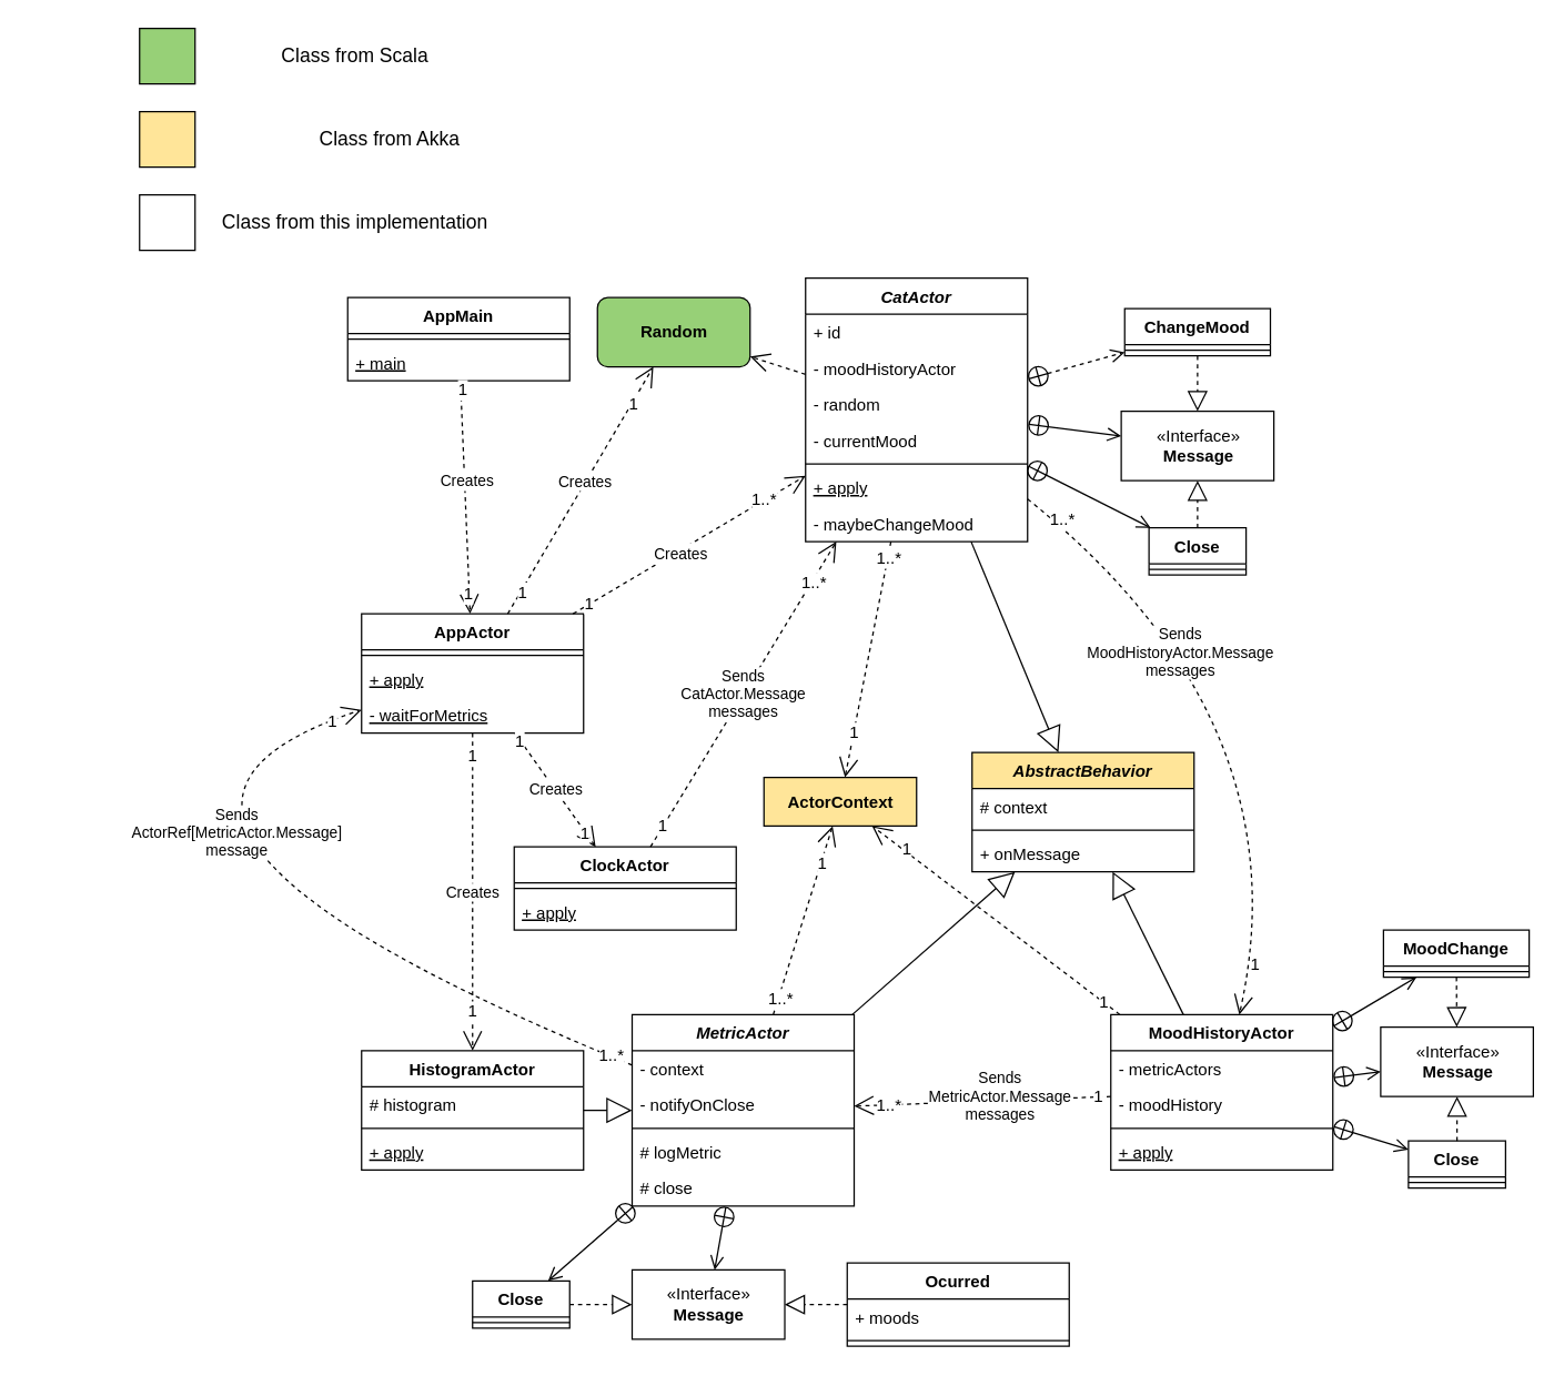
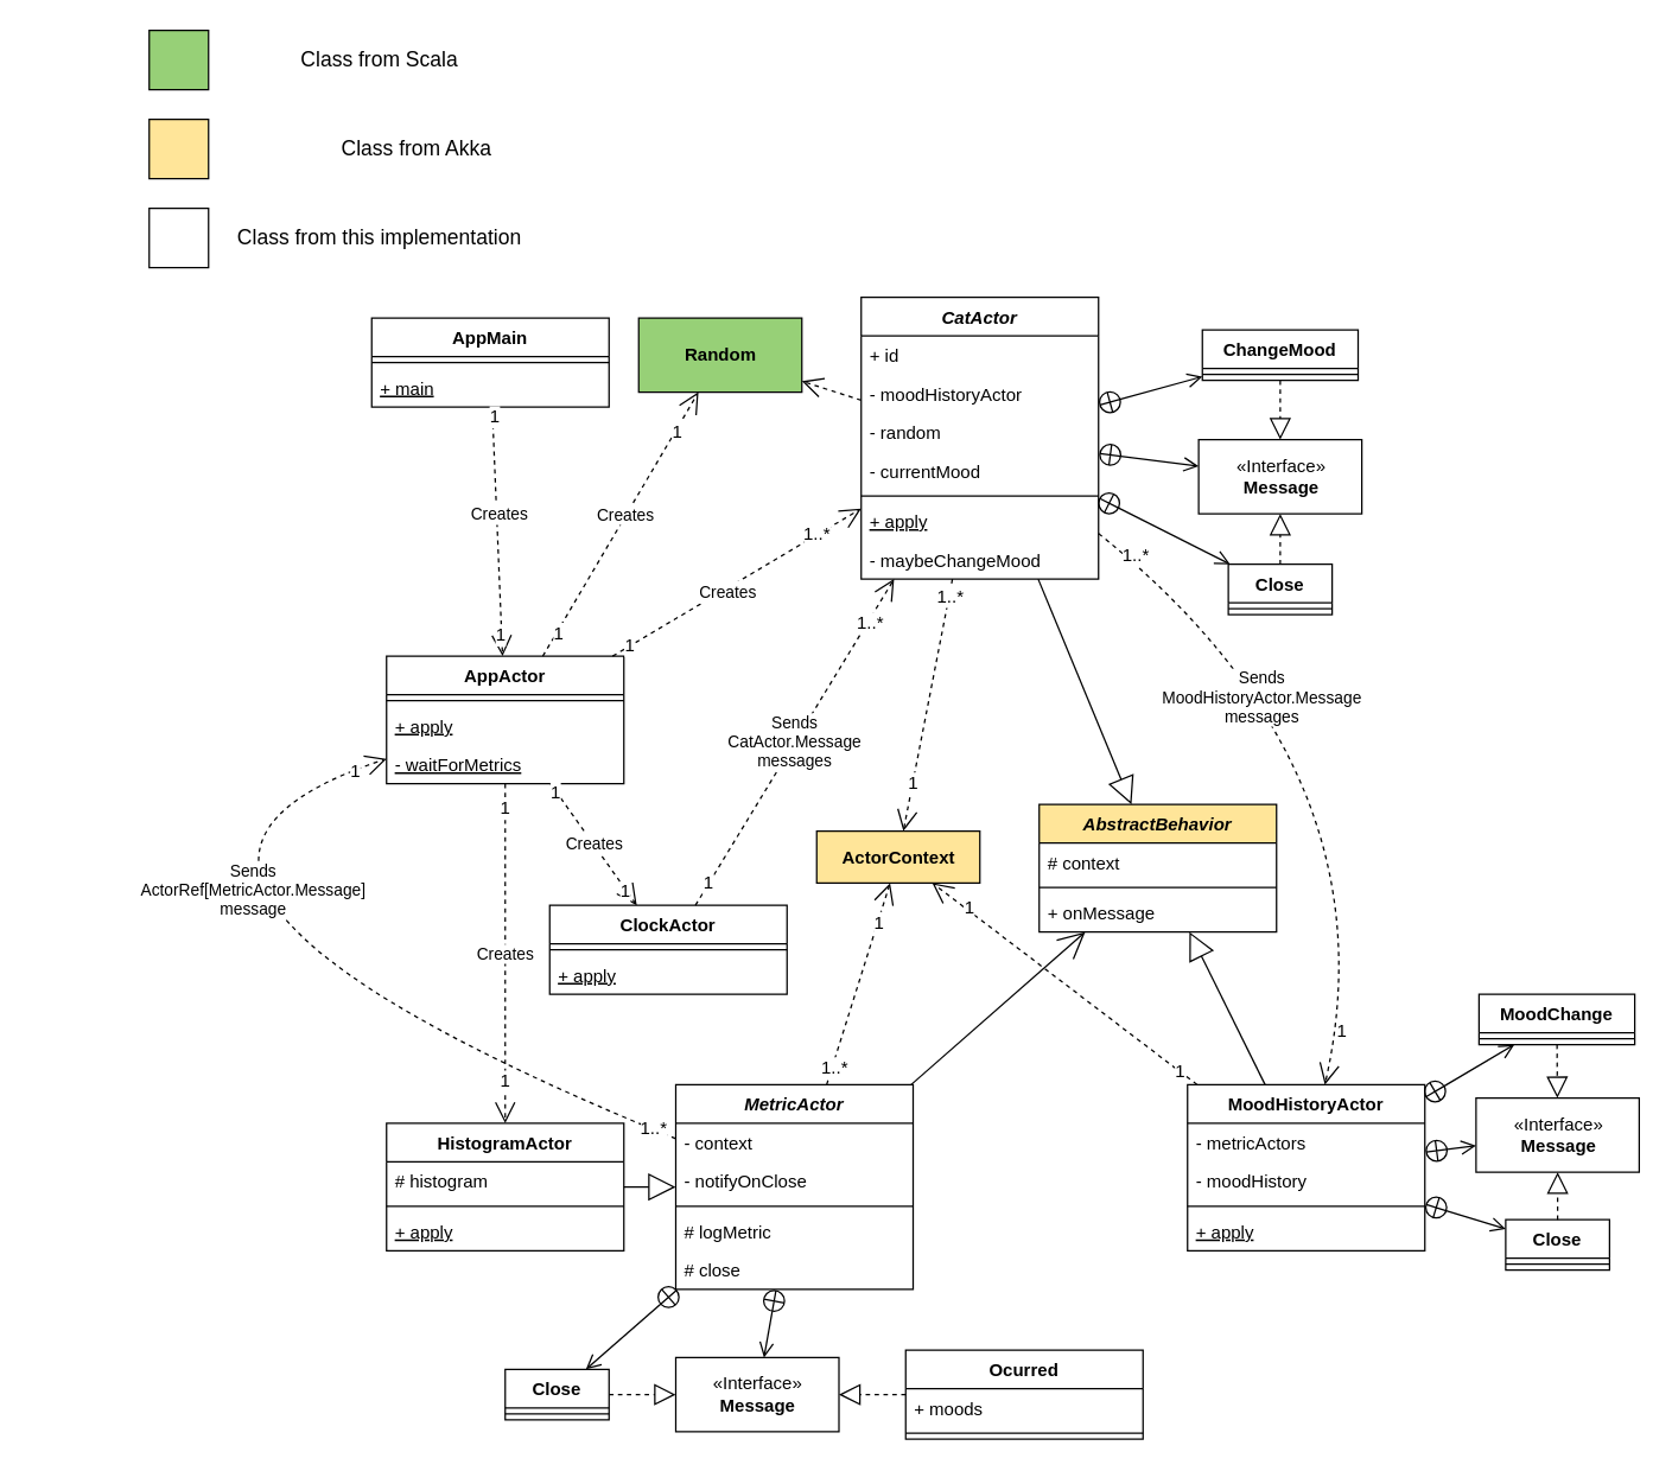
- <mxCell id="10" value="&lt;b&gt;Random&lt;/b&gt;" style="html=1;fillColor=#97D077;rounded=1;" vertex="1" parent="1"><mxGeometry x="430" y="214" width="110" height="50" as="geometry" /></mxCell>
+ <mxCell id="10" value="&lt;b&gt;Random&lt;/b&gt;" style="html=1;fillColor=#97D077;" vertex="1" parent="1"><mxGeometry x="430" y="214" width="110" height="50" as="geometry" /></mxCell>
- <mxCell id="63" value="" style="endArrow=open;startArrow=circlePlus;endFill=0;startFill=0;endSize=8;html=1;dashed=1;" edge="1" parent="1" source="2" target="35"><mxGeometry width="160" relative="1" as="geometry"><mxPoint x="750" y="291.615" as="sourcePoint" /><mxPoint x="814.219" y="260" as="targetPoint" /></mxGeometry></mxCell>
+ <mxCell id="63" value="" style="endArrow=open;startArrow=circlePlus;endFill=0;startFill=0;endSize=8;html=1;" edge="1" parent="1" source="2" target="35"><mxGeometry width="160" relative="1" as="geometry"><mxPoint x="750" y="291.615" as="sourcePoint" /><mxPoint x="814.219" y="260" as="targetPoint" /></mxGeometry></mxCell>
- <mxCell id="96" value="" style="endArrow=block;endSize=16;endFill=0;html=1;" edge="1" parent="1" source="73" target="91"><mxGeometry width="160" relative="1" as="geometry"><mxPoint x="828.545" y="640" as="sourcePoint" /><mxPoint x="862.184" y="588" as="targetPoint" /></mxGeometry></mxCell>
+ <mxCell id="96" value="" style="endArrow=open;endSize=16;endFill=0;html=1;" edge="1" parent="1" source="73" target="91"><mxGeometry width="160" relative="1" as="geometry"><mxPoint x="828.545" y="640" as="sourcePoint" /><mxPoint x="862.184" y="588" as="targetPoint" /></mxGeometry></mxCell>
- <mxCell id="110" value="Sends&lt;br&gt;MetricActor.Message&lt;br&gt;messages" style="endArrow=open;endSize=12;dashed=1;html=1;" edge="1" parent="1" source="51" target="73"><mxGeometry x="-0.136" y="-3" width="160" relative="1" as="geometry"><mxPoint x="260" y="990" as="sourcePoint" /><mxPoint x="420" y="990" as="targetPoint" /><mxPoint as="offset" /></mxGeometry></mxCell>
- <mxCell id="111" value="1" style="text;html=1;align=center;verticalAlign=middle;resizable=0;points=[];labelBackgroundColor=#ffffff;" vertex="1" connectable="0" parent="110"><mxGeometry x="-0.892" y="1" relative="1" as="geometry"><mxPoint y="-2" as="offset" /></mxGeometry></mxCell>
- <mxCell id="112" value="1..*" style="text;html=1;align=center;verticalAlign=middle;resizable=0;points=[];labelBackgroundColor=#ffffff;" vertex="1" connectable="0" parent="110"><mxGeometry x="0.795" y="1" relative="1" as="geometry"><mxPoint x="5.84" y="-1" as="offset" /></mxGeometry></mxCell>
